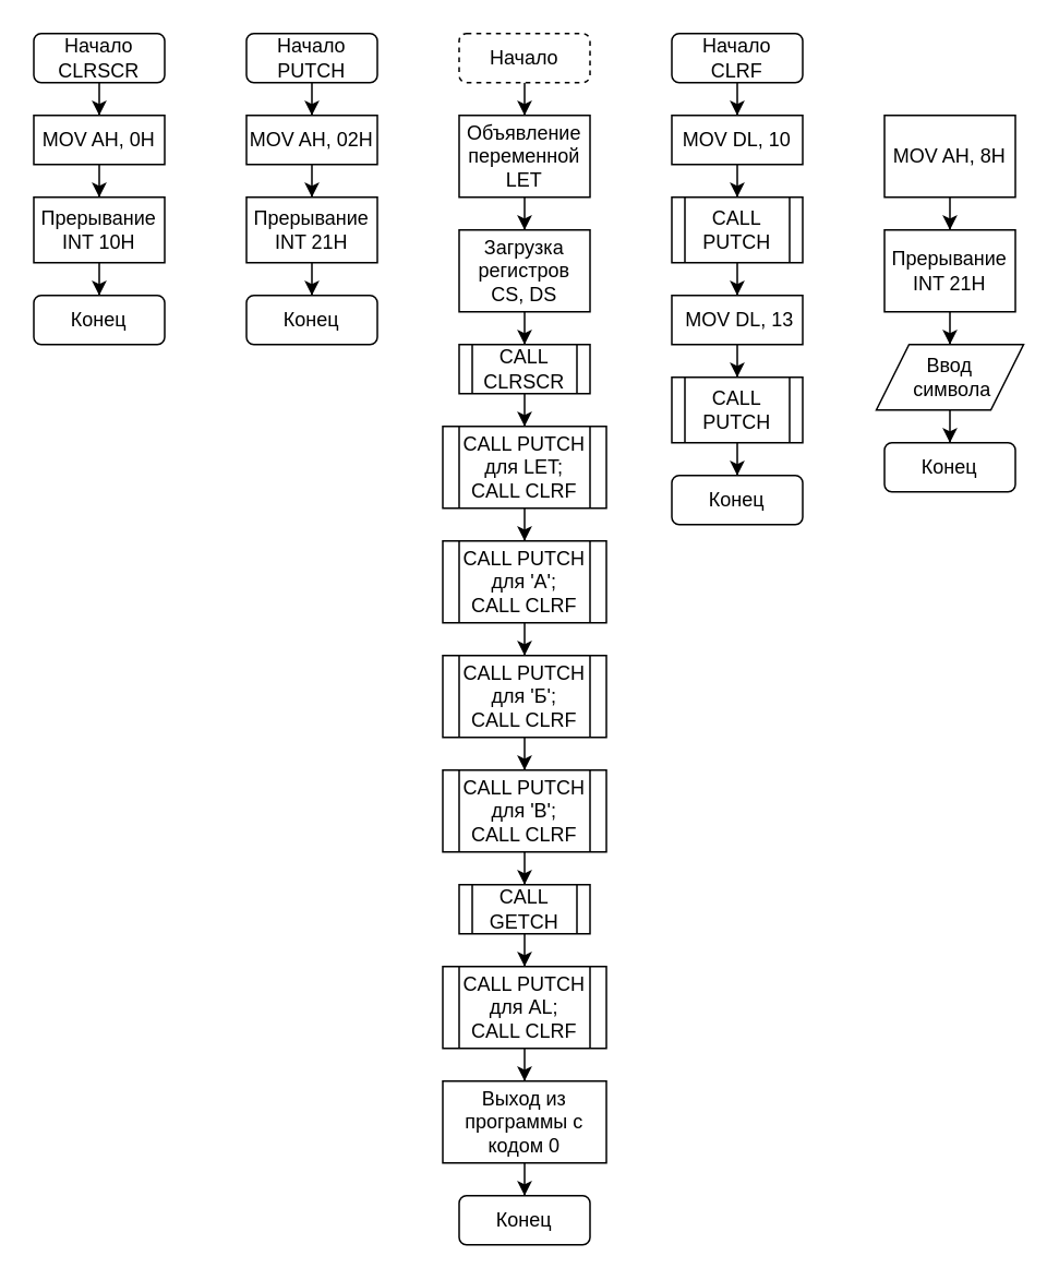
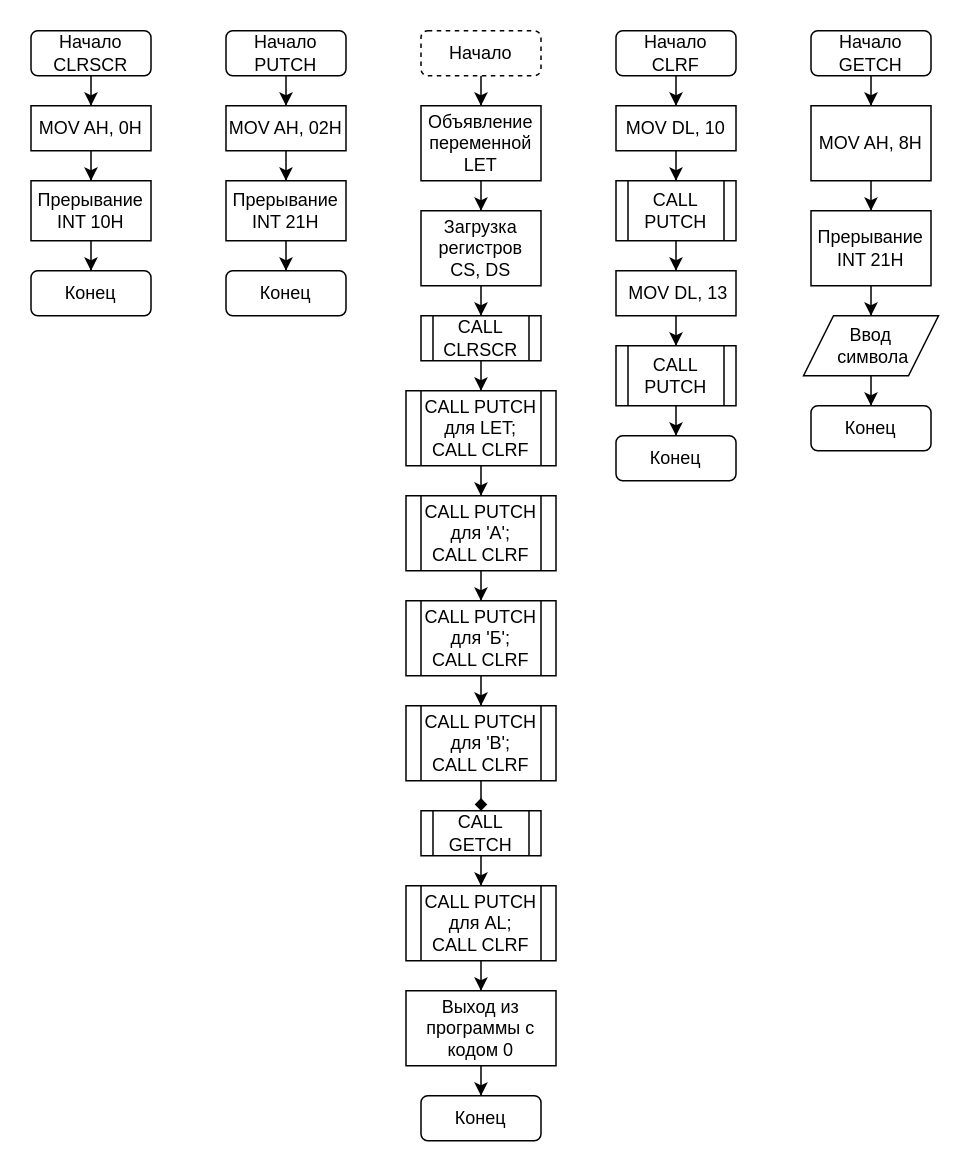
+ <mxCell id="24" value="Начало&lt;div&gt;GETCH&lt;br&gt;&lt;/div&gt;" style="rounded=1;whiteSpace=wrap;html=1;fontSize=12;glass=0;strokeWidth=1;shadow=0;" vertex="1" parent="1"><mxGeometry x="540" y="20" width="80" height="30" as="geometry" /></mxCell>
+ <mxCell id="23" style="edgeStyle=orthogonalEdgeStyle;rounded=0;orthogonalLoop=1;jettySize=auto;html=1;" edge="1" parent="1" source="24" target="26"><mxGeometry relative="1" as="geometry" /></mxCell>
- <mxCell id="51" style="edgeStyle=orthogonalEdgeStyle;rounded=0;orthogonalLoop=1;jettySize=auto;html=1;" edge="1" parent="1" source="52" target="56"><mxGeometry relative="1" as="geometry" /></mxCell>
+ <mxCell id="51" style="edgeStyle=orthogonalEdgeStyle;rounded=0;orthogonalLoop=1;jettySize=auto;html=1;endArrow=diamond;" edge="1" parent="1" source="52" target="56"><mxGeometry relative="1" as="geometry" /></mxCell>
